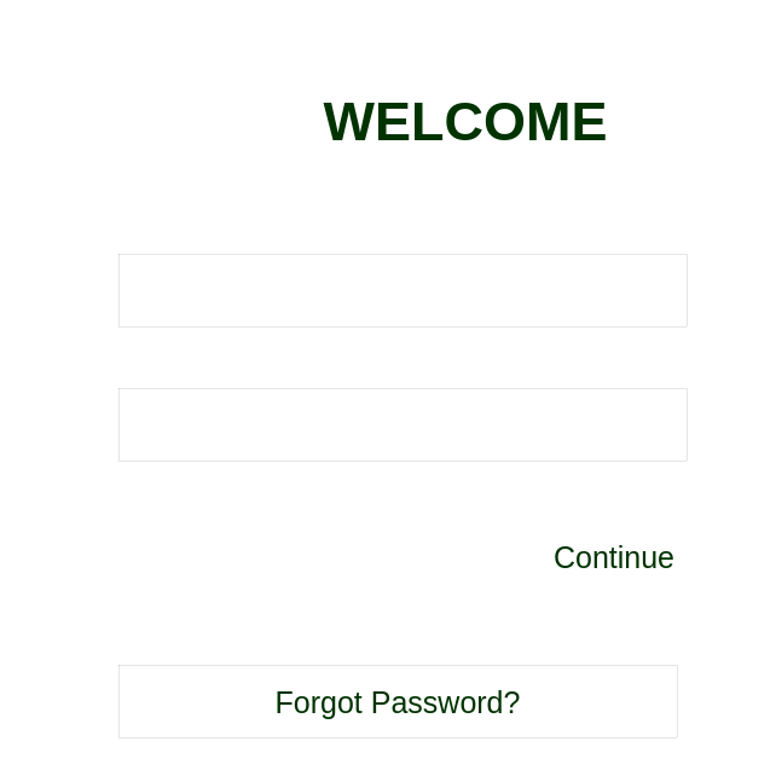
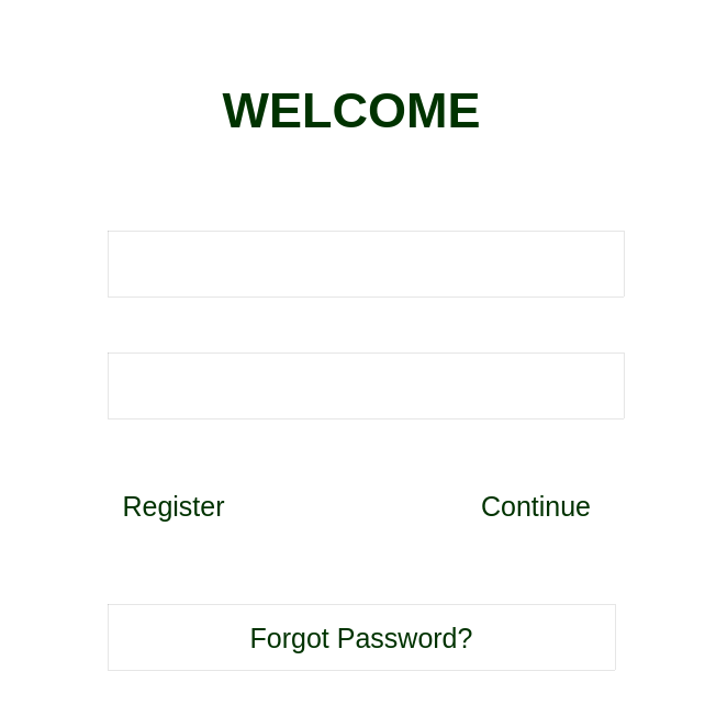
- <mxCell id="3" value="&lt;font color=&quot;#003300&quot; style=&quot;font-size: 45px;&quot;&gt;WELCOME&lt;/font&gt;" style="rounded=1;whiteSpace=wrap;html=1;fontStyle=1;fontSize=45;strokeWidth=0;strokeColor=none;" vertex="1" parent="1"><mxGeometry x="265" y="70" width="240" height="60" as="geometry" /></mxCell>
+ <mxCell id="3" value="&lt;font color=&quot;#003300&quot; style=&quot;font-size: 45px;&quot;&gt;WELCOME&lt;/font&gt;" style="rounded=1;whiteSpace=wrap;html=1;fontStyle=1;fontSize=45;strokeWidth=0;strokeColor=none;" vertex="1" parent="1"><mxGeometry x="200" y="70" width="240" height="60" as="geometry" /></mxCell>
+ <mxCell id="6" value="Register" style="rounded=1;whiteSpace=wrap;html=1;strokeColor=none;strokeWidth=0;fontSize=25;fontColor=#003300;" vertex="1" parent="1"><mxGeometry x="98" y="430" width="120" height="60" as="geometry" /></mxCell>
- <mxCell id="7" value="Continue" style="rounded=1;whiteSpace=wrap;html=1;strokeColor=none;strokeWidth=0;fontSize=25;fontColor=#003300;" vertex="1" parent="1"><mxGeometry x="448" y="430" width="120" height="60" as="geometry" /></mxCell>
+ <mxCell id="7" value="Continue" style="rounded=1;whiteSpace=wrap;html=1;strokeColor=none;strokeWidth=0;fontSize=25;fontColor=#003300;" vertex="1" parent="1"><mxGeometry x="428" y="430" width="120" height="60" as="geometry" /></mxCell>
